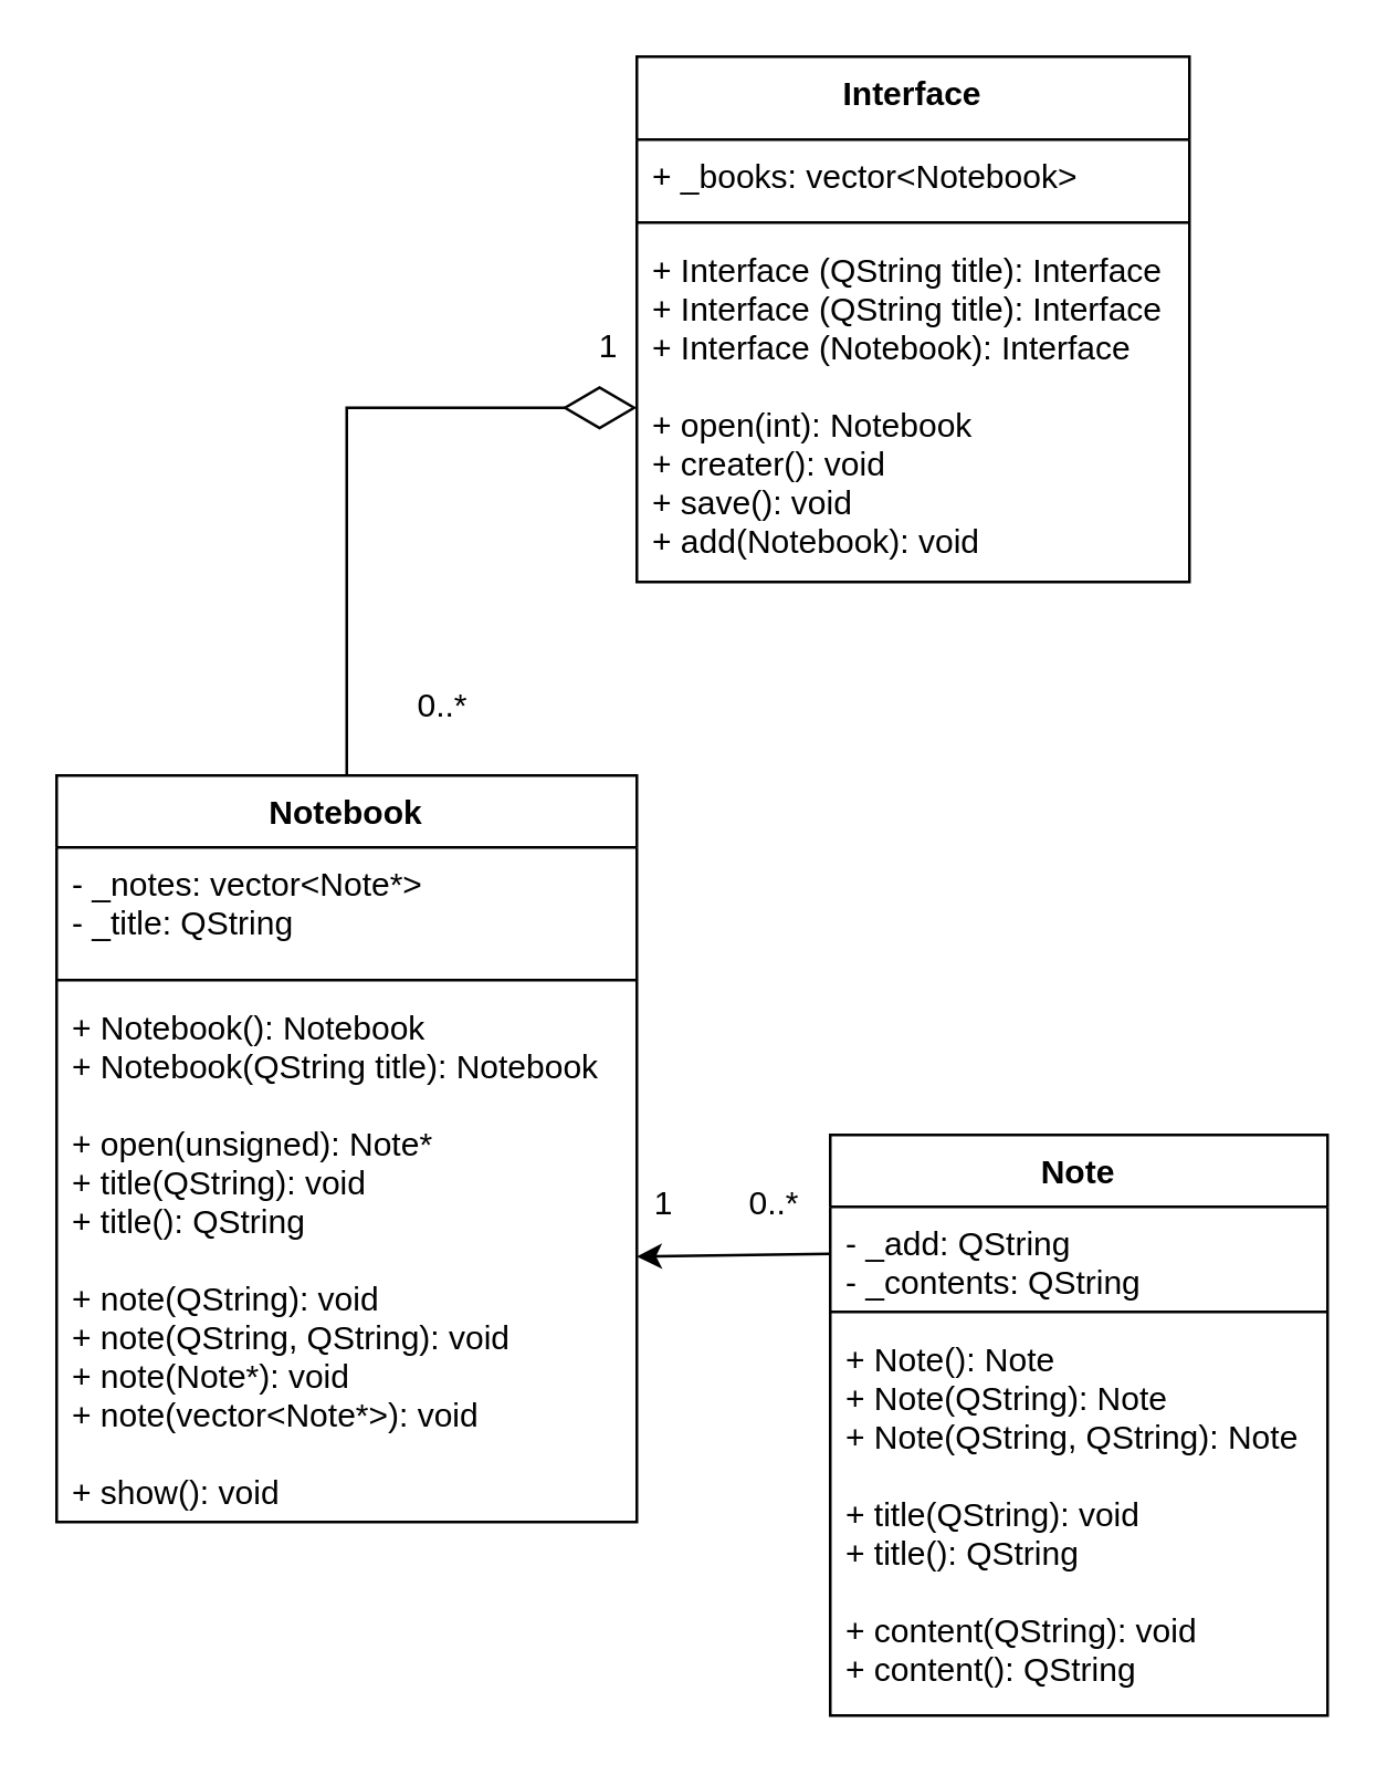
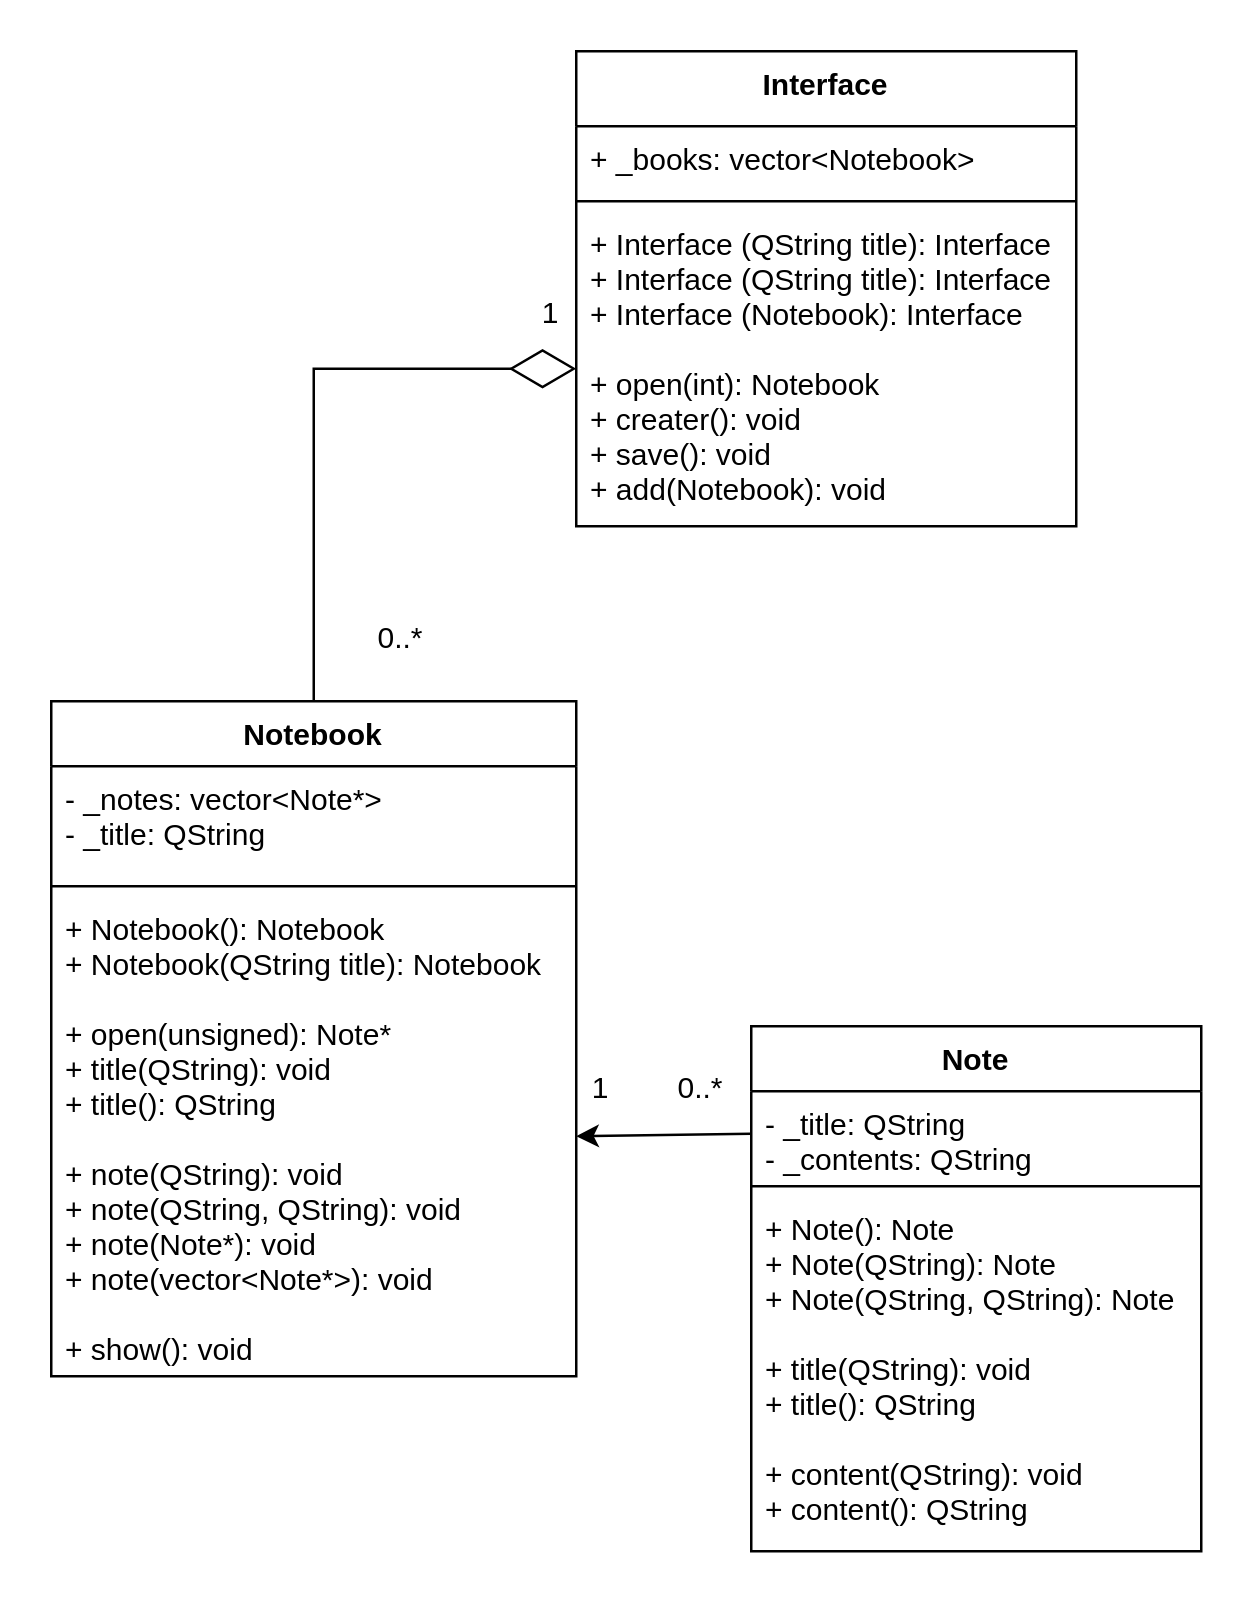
- <mxCell id="11" value="- _add: QString&#10;- _contents: QString" style="text;strokeColor=none;fillColor=none;align=left;verticalAlign=top;spacingLeft=4;spacingRight=4;overflow=hidden;rotatable=0;points=[[0,0.5],[1,0.5]];portConstraint=eastwest;" parent="10" vertex="1"><mxGeometry y="26" width="180" height="34" as="geometry" /></mxCell>
+ <mxCell id="11" value="- _title: QString&#10;- _contents: QString" style="text;strokeColor=none;fillColor=none;align=left;verticalAlign=top;spacingLeft=4;spacingRight=4;overflow=hidden;rotatable=0;points=[[0,0.5],[1,0.5]];portConstraint=eastwest;" parent="10" vertex="1"><mxGeometry y="26" width="180" height="34" as="geometry" /></mxCell>
